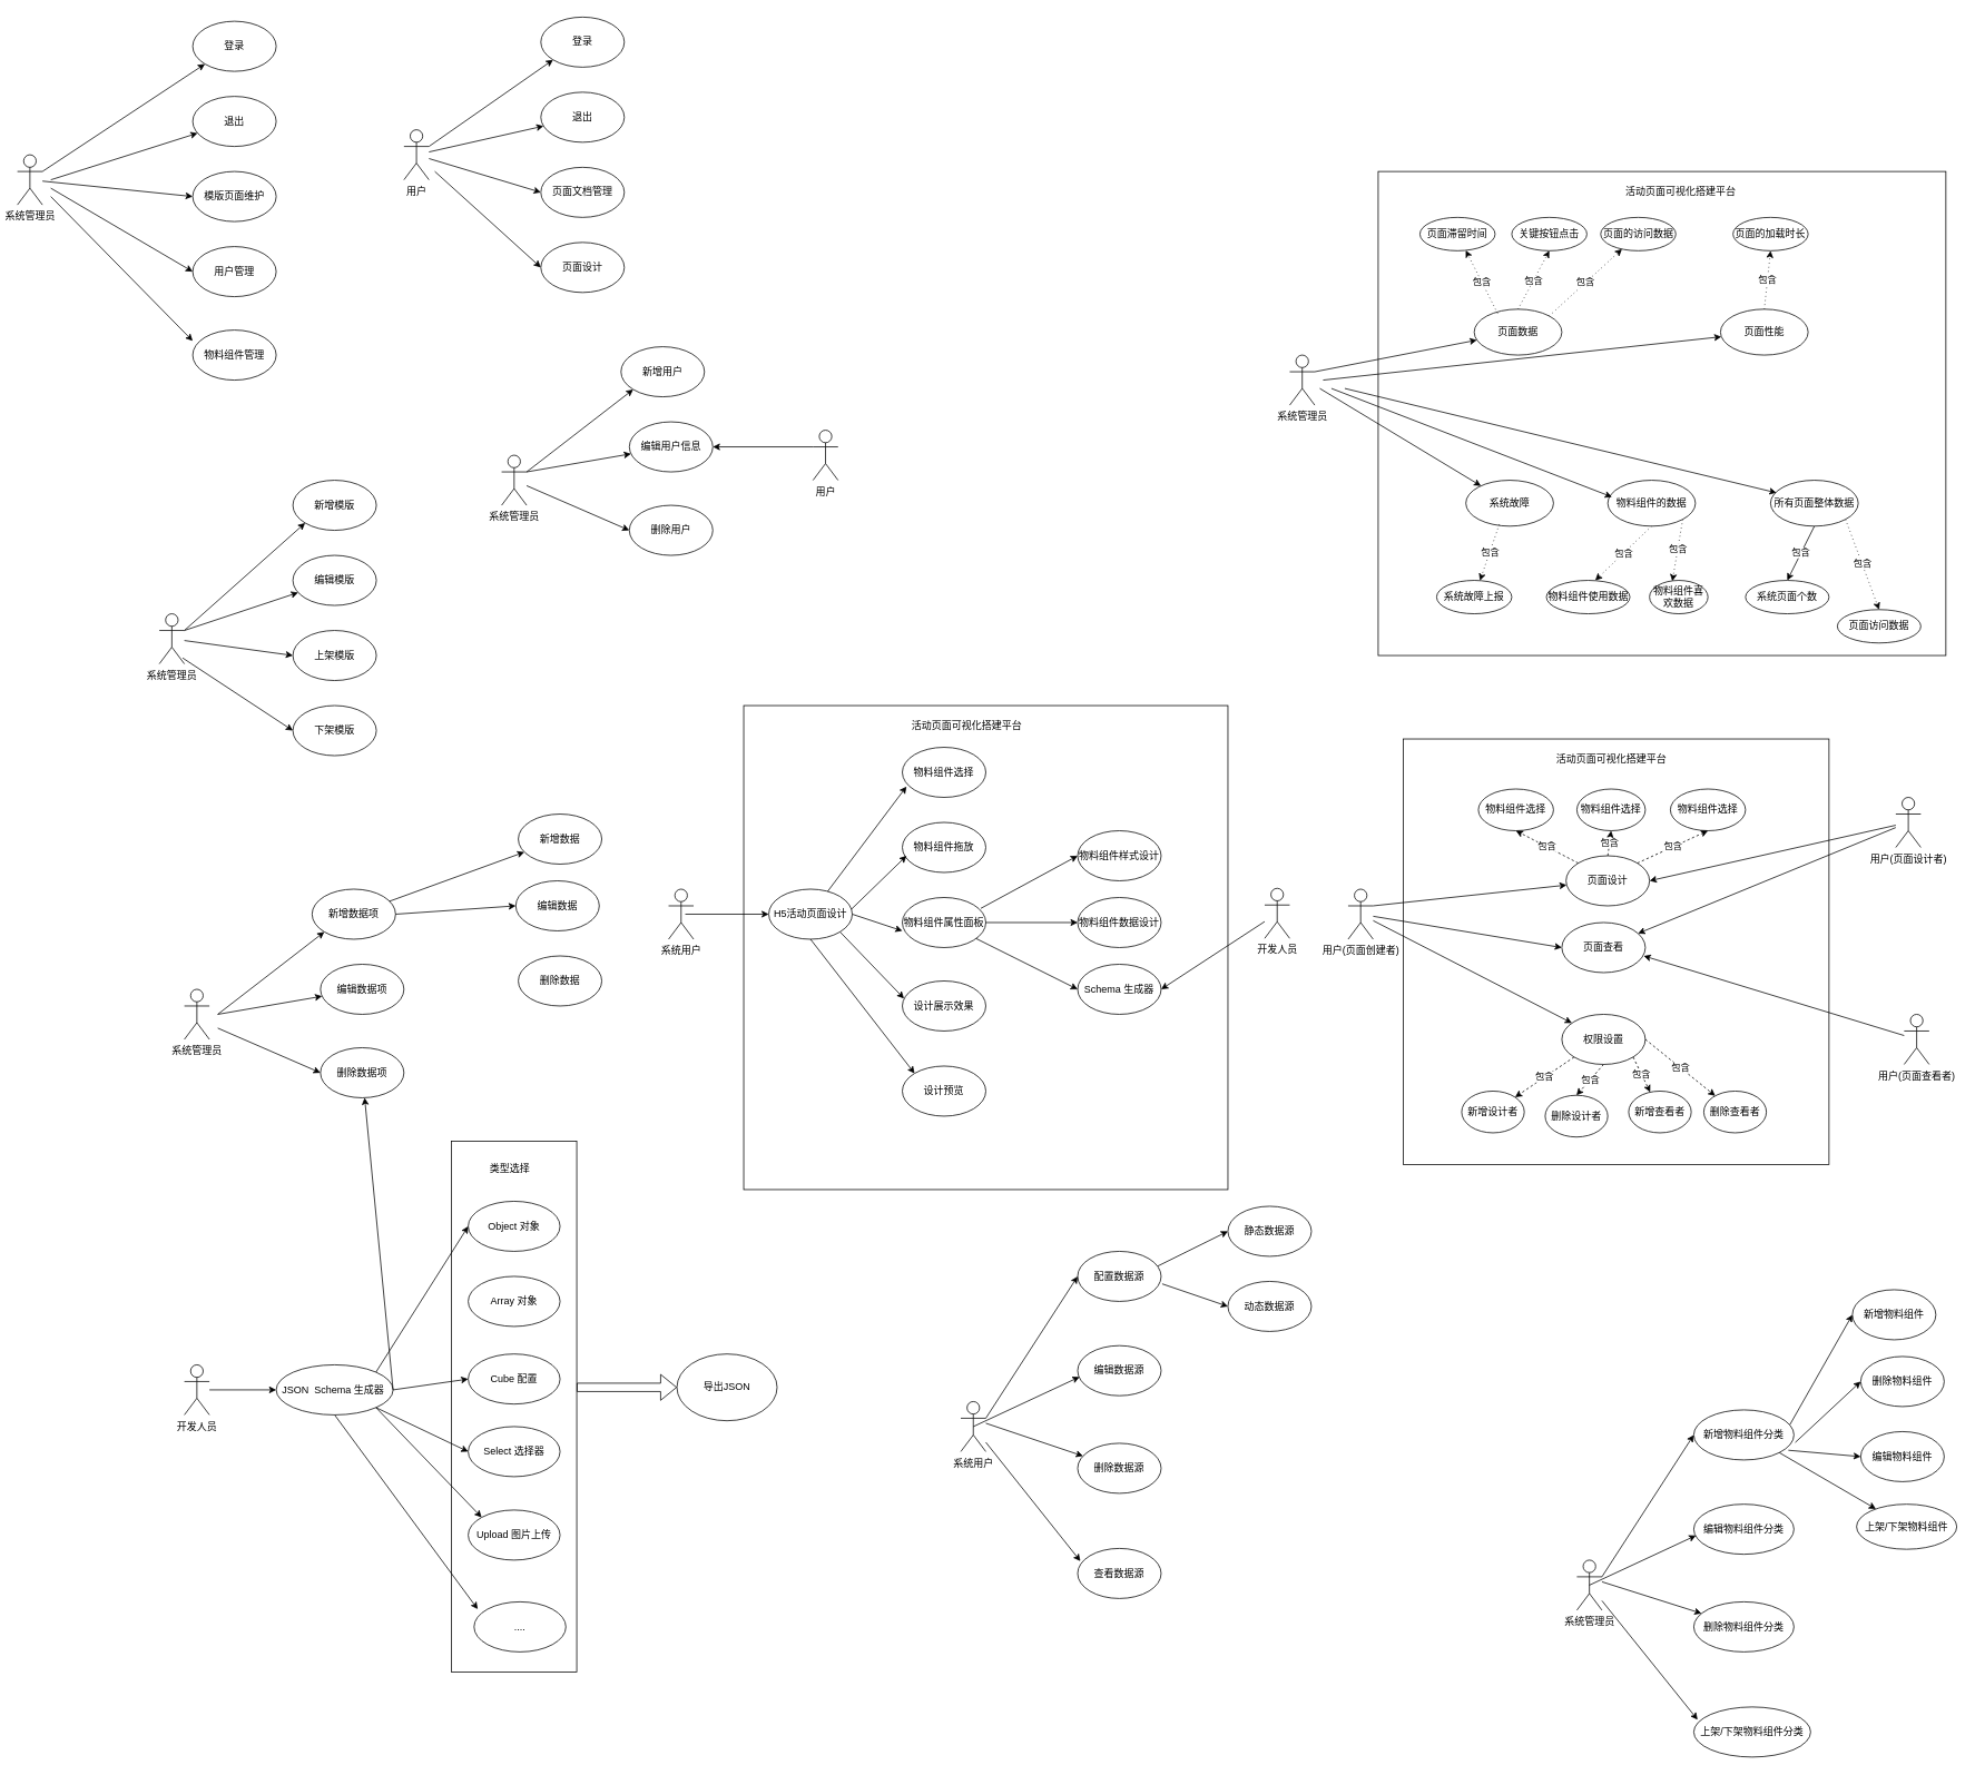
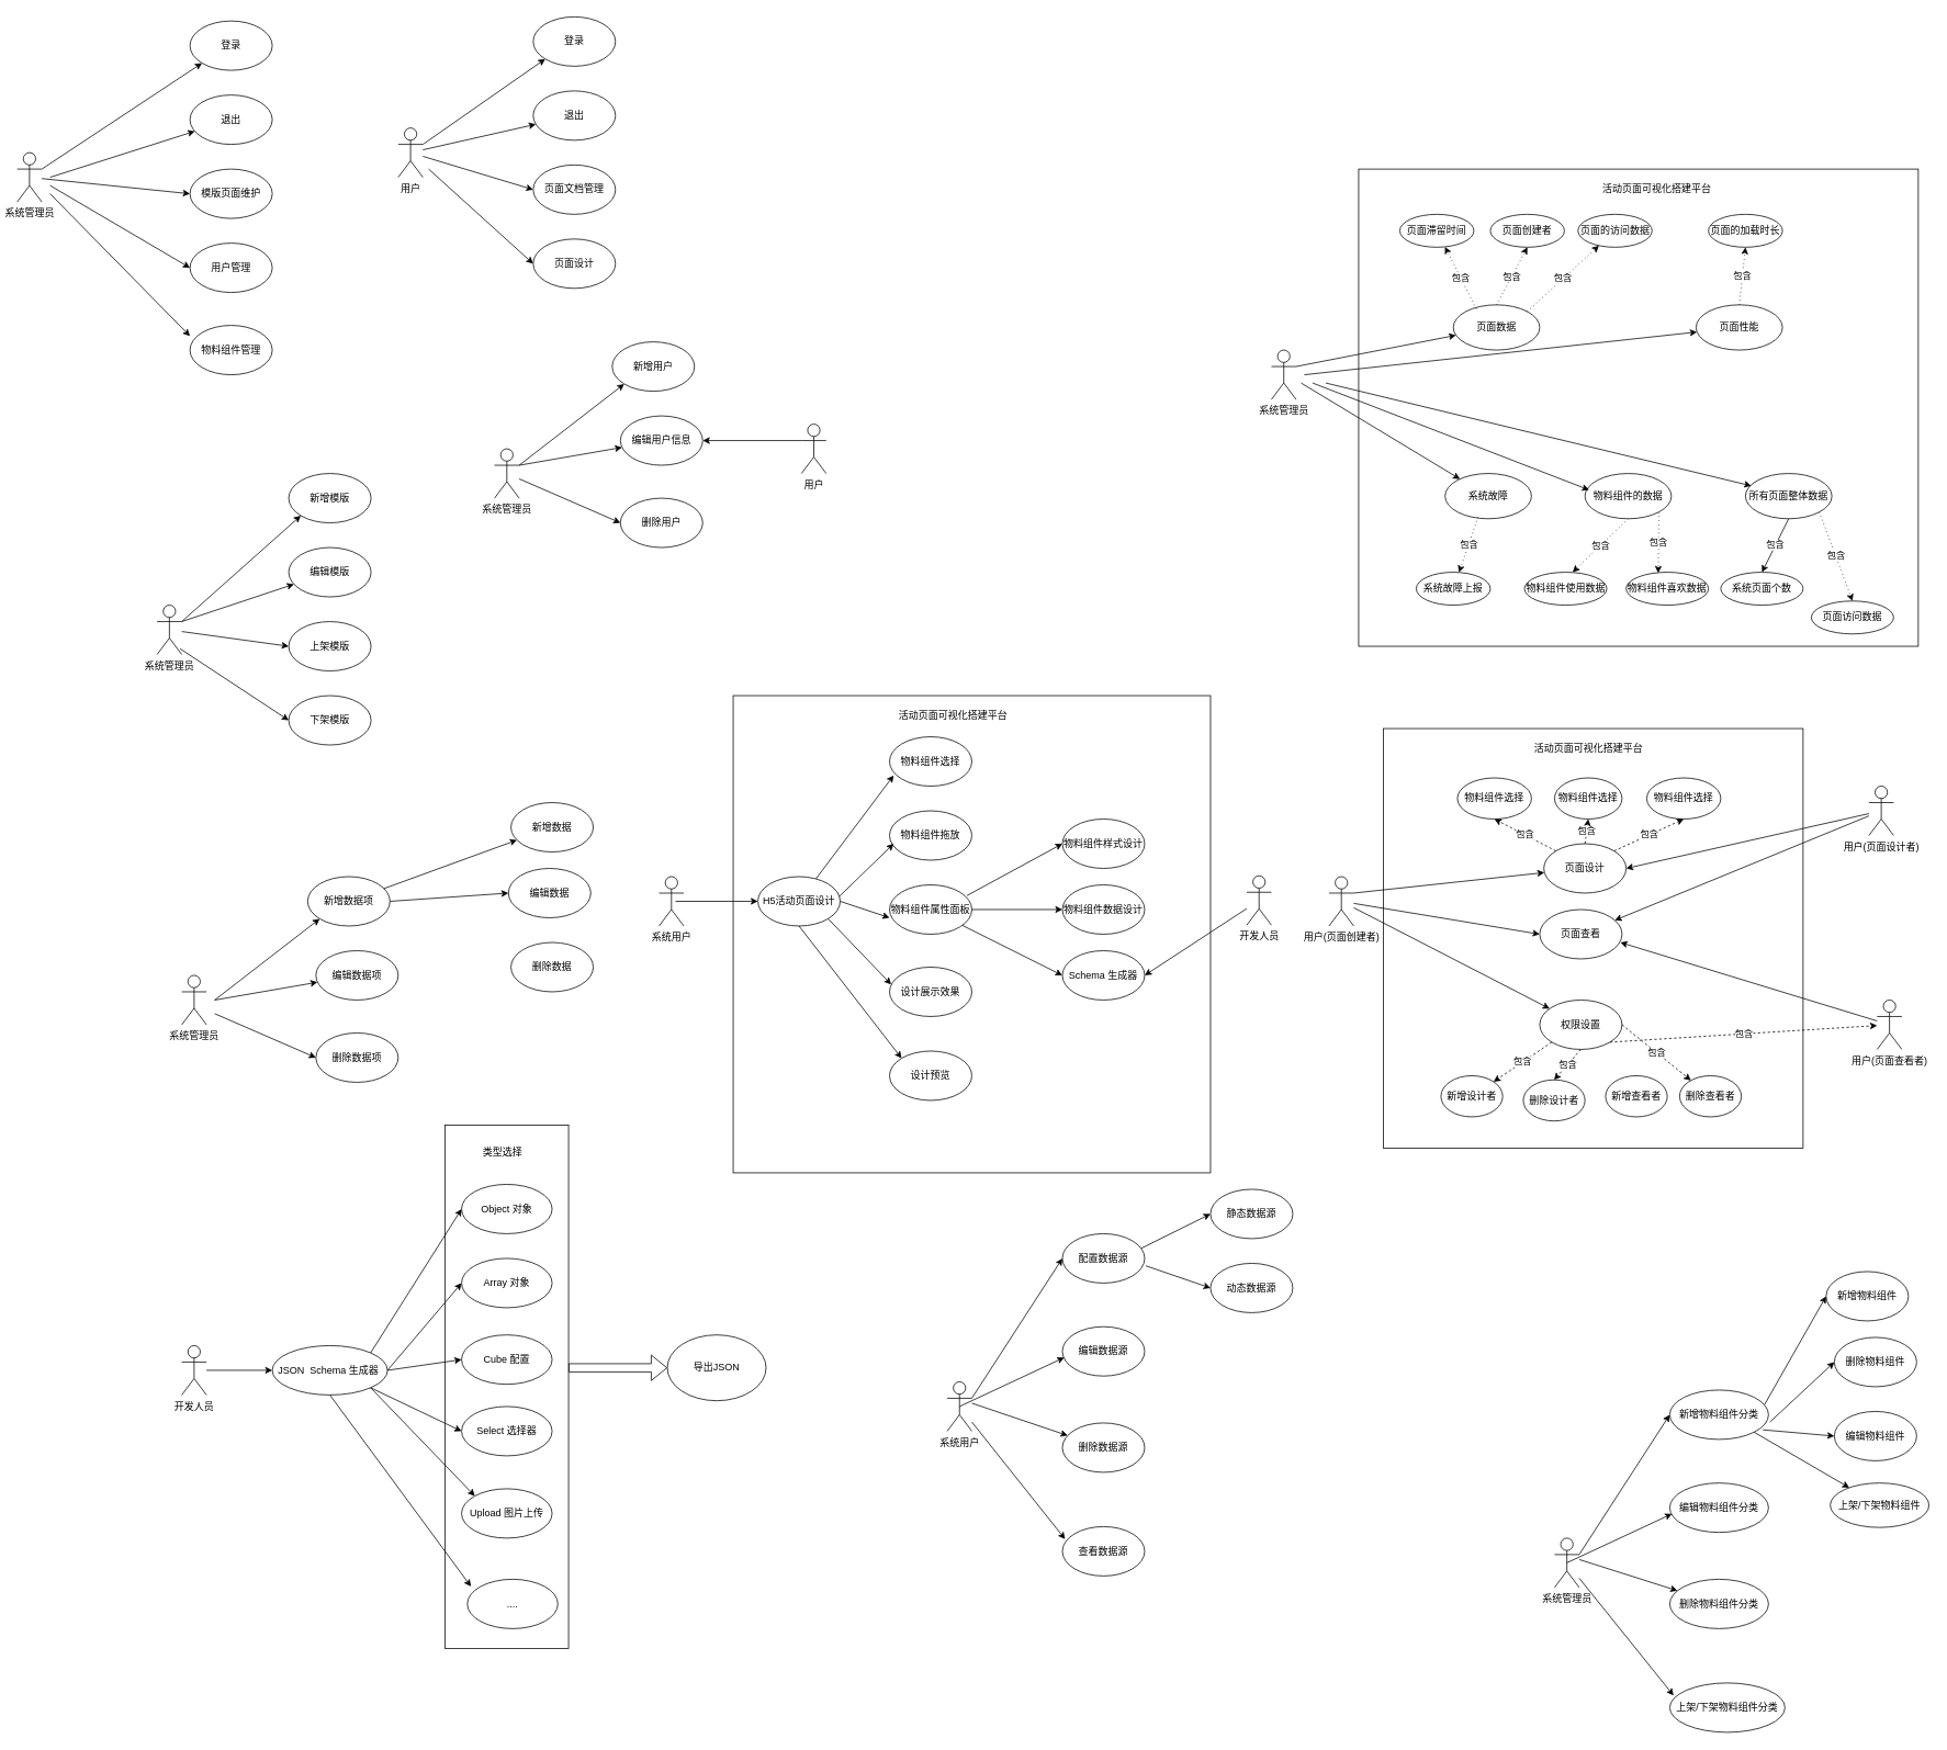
- <mxCell id="102" value="关键按钮点击" style="ellipse;whiteSpace=wrap;html=1;" parent="1" vertex="1"><mxGeometry x="1810" y="260" width="90" height="40" as="geometry" /></mxCell>
+ <mxCell id="102" value="页面创建者" style="ellipse;whiteSpace=wrap;html=1;" parent="1" vertex="1"><mxGeometry x="1810" y="260" width="90" height="40" as="geometry" /></mxCell>
- <mxCell id="111" value="物料组件喜欢数据" style="ellipse;whiteSpace=wrap;html=1;" parent="1" vertex="1"><mxGeometry x="1975" y="695" width="70" height="40" as="geometry" /></mxCell>
+ <mxCell id="111" value="物料组件喜欢数据" style="ellipse;whiteSpace=wrap;html=1;" parent="1" vertex="1"><mxGeometry x="1975" y="695" width="100" height="40" as="geometry" /></mxCell>
- <mxCell id="89" value="包含" style="endArrow=classic;html=1;rounded=0;dashed=1;exitX=1;exitY=1;exitDx=0;exitDy=0;" parent="1" source="73" target="84" edge="1"><mxGeometry width="50" height="50" relative="1" as="geometry"><mxPoint x="1910" y="1054" as="sourcePoint" /><mxPoint x="1835" y="1015" as="targetPoint" /></mxGeometry></mxCell>
+ <mxCell id="89" value="包含" style="endArrow=classic;html=1;rounded=0;dashed=1;exitX=1;exitY=1;exitDx=0;exitDy=0;" parent="1" source="73" target="94" edge="1"><mxGeometry width="50" height="50" relative="1" as="geometry"><mxPoint x="1910" y="1054" as="sourcePoint" /><mxPoint x="1835" y="1015" as="targetPoint" /></mxGeometry></mxCell>
- <mxCell id="142" value="" style="endArrow=classic;html=1;rounded=0;exitX=1;exitY=0.5;exitDx=0;exitDy=0;" parent="1" source="131" target="44" edge="1"><mxGeometry width="50" height="50" relative="1" as="geometry"><mxPoint x="360" y="1585" as="sourcePoint" /><mxPoint x="410" y="1535" as="targetPoint" /></mxGeometry></mxCell>
+ <mxCell id="142" value="" style="endArrow=classic;html=1;rounded=0;exitX=1;exitY=0.5;exitDx=0;exitDy=0;entryX=0;entryY=0.5;entryDx=0;entryDy=0;" parent="1" source="131" target="133" edge="1"><mxGeometry width="50" height="50" relative="1" as="geometry"><mxPoint x="360" y="1585" as="sourcePoint" /><mxPoint x="410" y="1535" as="targetPoint" /></mxGeometry></mxCell>
